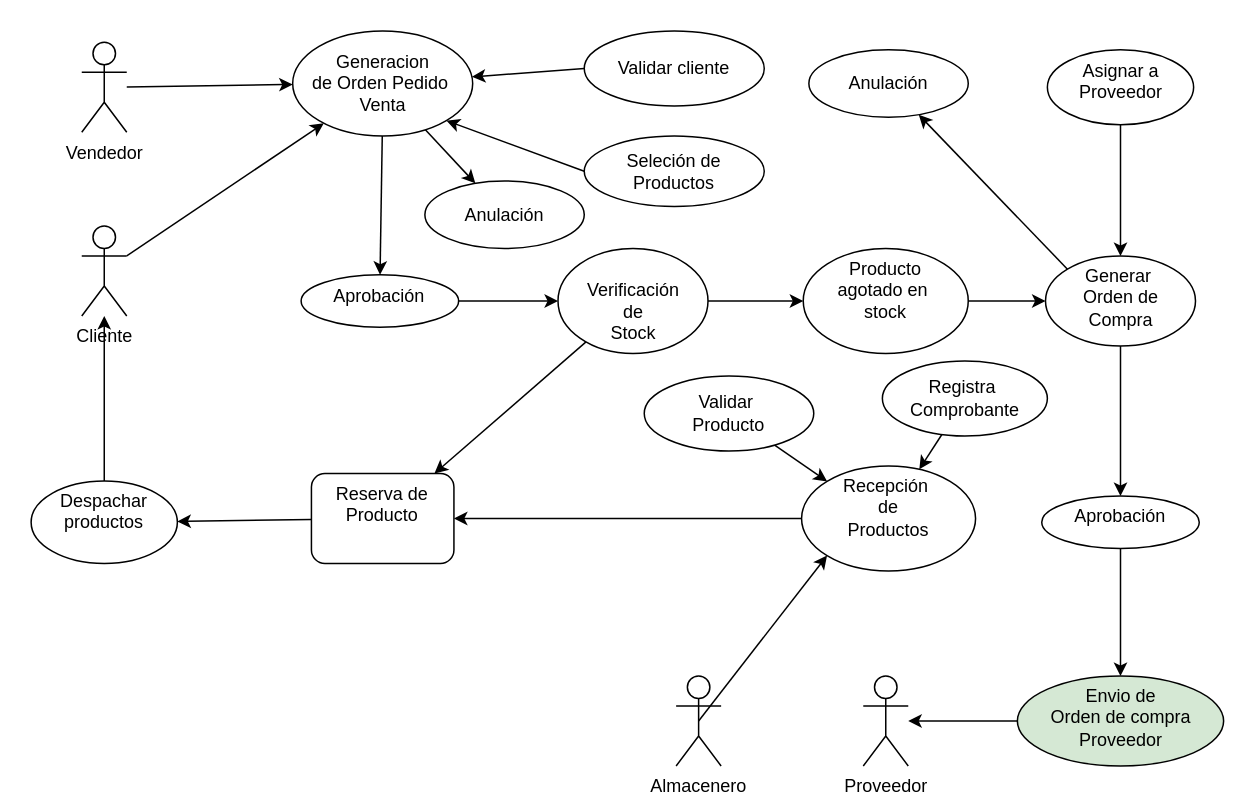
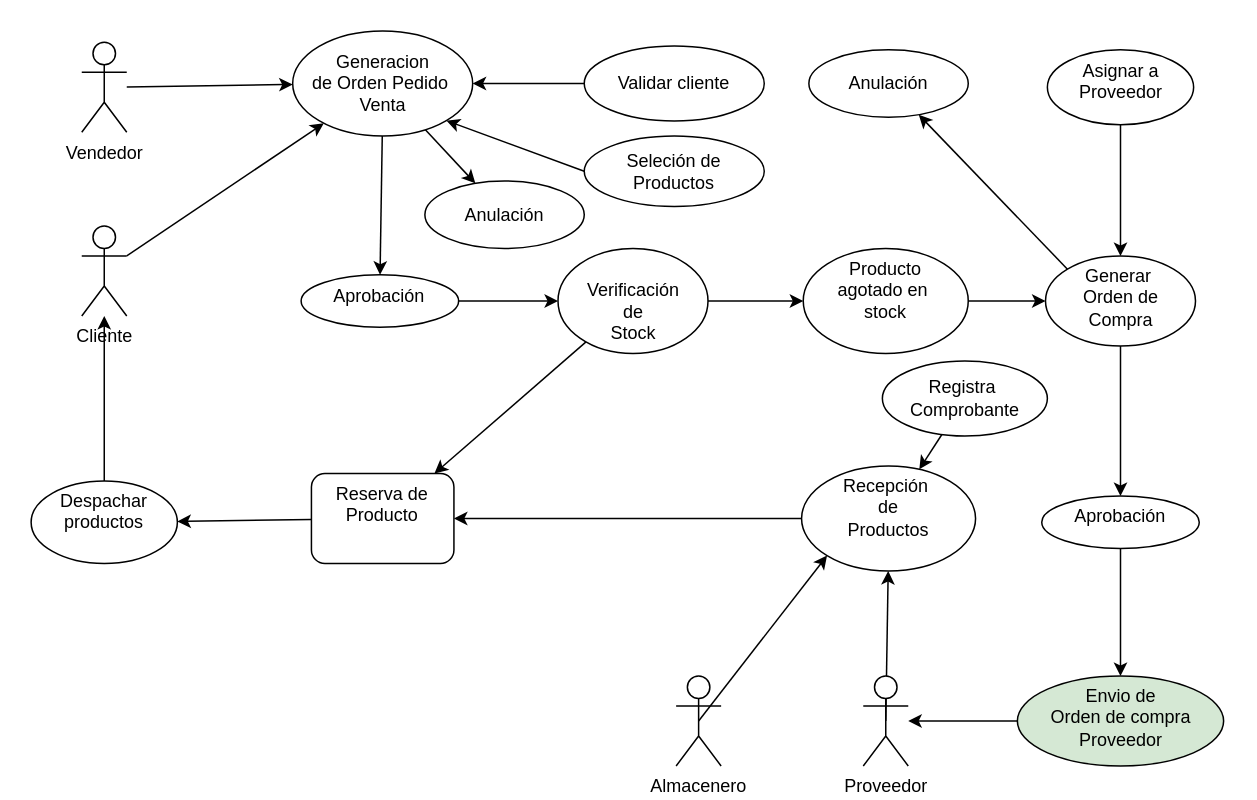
- <mxCell id="42" value="Validar cliente" style="ellipse;whiteSpace=wrap;html=1;" parent="1" vertex="1"><mxGeometry x="389" y="20" width="120" height="50" as="geometry" /></mxCell>
+ <mxCell id="42" value="Validar cliente" style="ellipse;whiteSpace=wrap;html=1;" parent="1" vertex="1"><mxGeometry x="389" y="30" width="120" height="50" as="geometry" /></mxCell>
- <mxCell id="44" value="Validar&amp;nbsp;&lt;br&gt;Producto" style="ellipse;whiteSpace=wrap;html=1;" vertex="1" parent="1"><mxGeometry x="429" y="250" width="113" height="50" as="geometry" /></mxCell>
- <mxCell id="43" style="edgeStyle=none;html=1;entryX=0;entryY=0;entryDx=0;entryDy=0;" edge="1" parent="1" source="44" target="21"><mxGeometry relative="1" as="geometry" /></mxCell>
+ <mxCell id="28" style="edgeStyle=none;html=1;exitX=0.5;exitY=0.5;exitDx=0;exitDy=0;exitPerimeter=0;" parent="1" source="29" target="21" edge="1"><mxGeometry relative="1" as="geometry" /></mxCell>
